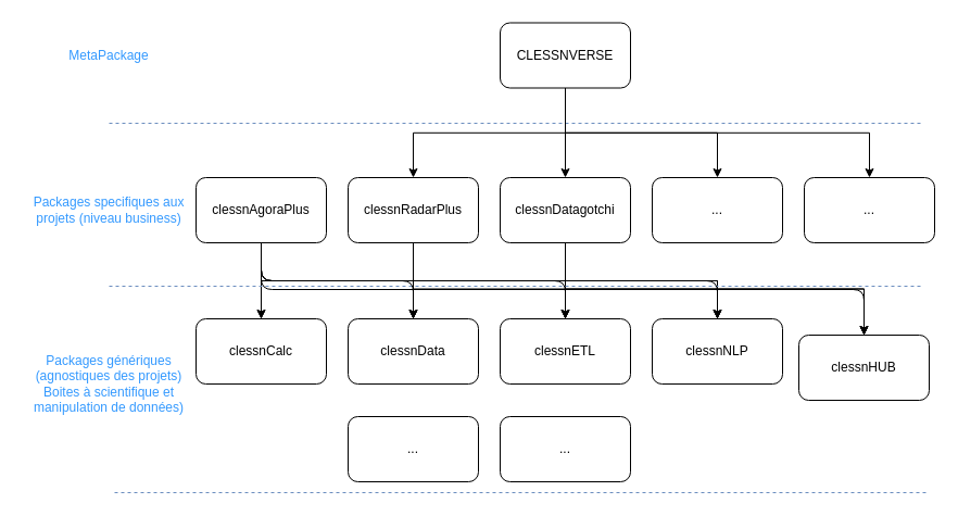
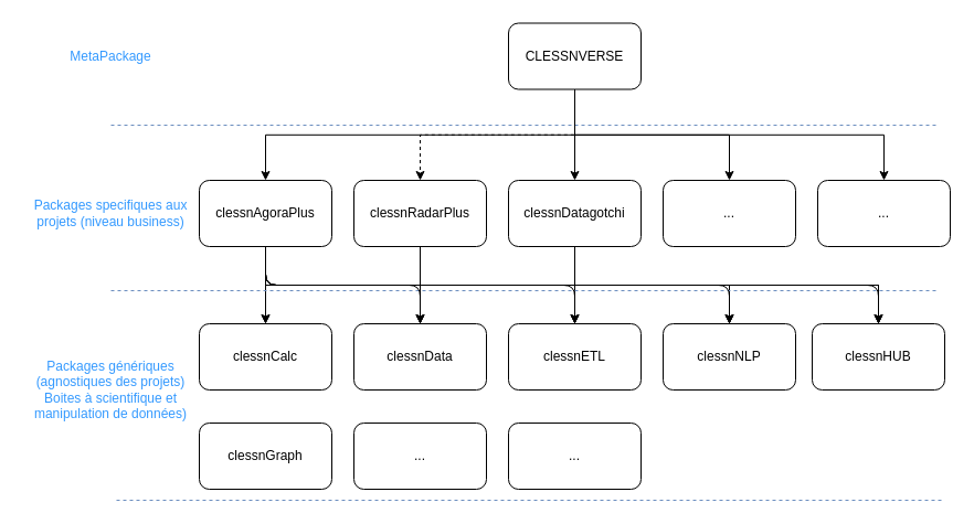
+ <mxCell id="2" style="edgeStyle=orthogonalEdgeStyle;rounded=0;orthogonalLoop=1;jettySize=auto;html=1;exitX=0.5;exitY=1;exitDx=0;exitDy=0;entryX=0.5;entryY=0;entryDx=0;entryDy=0;fontColor=#3399FF;" edge="1" parent="1" source="3" target="5"><mxGeometry relative="1" as="geometry" /></mxCell>
- <mxCell id="31" style="edgeStyle=orthogonalEdgeStyle;rounded=0;orthogonalLoop=1;jettySize=auto;html=1;exitX=0.5;exitY=1;exitDx=0;exitDy=0;entryX=0.5;entryY=0;entryDx=0;entryDy=0;fontColor=#3399FF;" edge="1" parent="1" source="3" target="10"><mxGeometry relative="1" as="geometry"><mxPoint x="530" y="90.5" as="sourcePoint" /><mxPoint x="250" y="173" as="targetPoint" /></mxGeometry></mxCell>
+ <mxCell id="31" style="edgeStyle=orthogonalEdgeStyle;rounded=0;orthogonalLoop=1;jettySize=auto;html=1;exitX=0.5;exitY=1;exitDx=0;exitDy=0;entryX=0.5;entryY=0;entryDx=0;entryDy=0;fontColor=#3399FF;dashed=1;" edge="1" parent="1" source="3" target="10"><mxGeometry relative="1" as="geometry"><mxPoint x="530" y="90.5" as="sourcePoint" /><mxPoint x="250" y="173" as="targetPoint" /></mxGeometry></mxCell>
- <mxCell id="23" value="clessnHUB" style="rounded=1;whiteSpace=wrap;html=1;" vertex="1" parent="1"><mxGeometry x="735" y="308" width="120" height="60" as="geometry" /></mxCell>
+ <mxCell id="23" value="clessnHUB" style="rounded=1;whiteSpace=wrap;html=1;" vertex="1" parent="1"><mxGeometry x="735" y="293" width="120" height="60" as="geometry" /></mxCell>
+ <mxCell id="30" value="clessnGraph" style="rounded=1;whiteSpace=wrap;html=1;" vertex="1" parent="1"><mxGeometry x="180" y="383" width="120" height="60" as="geometry" /></mxCell>
